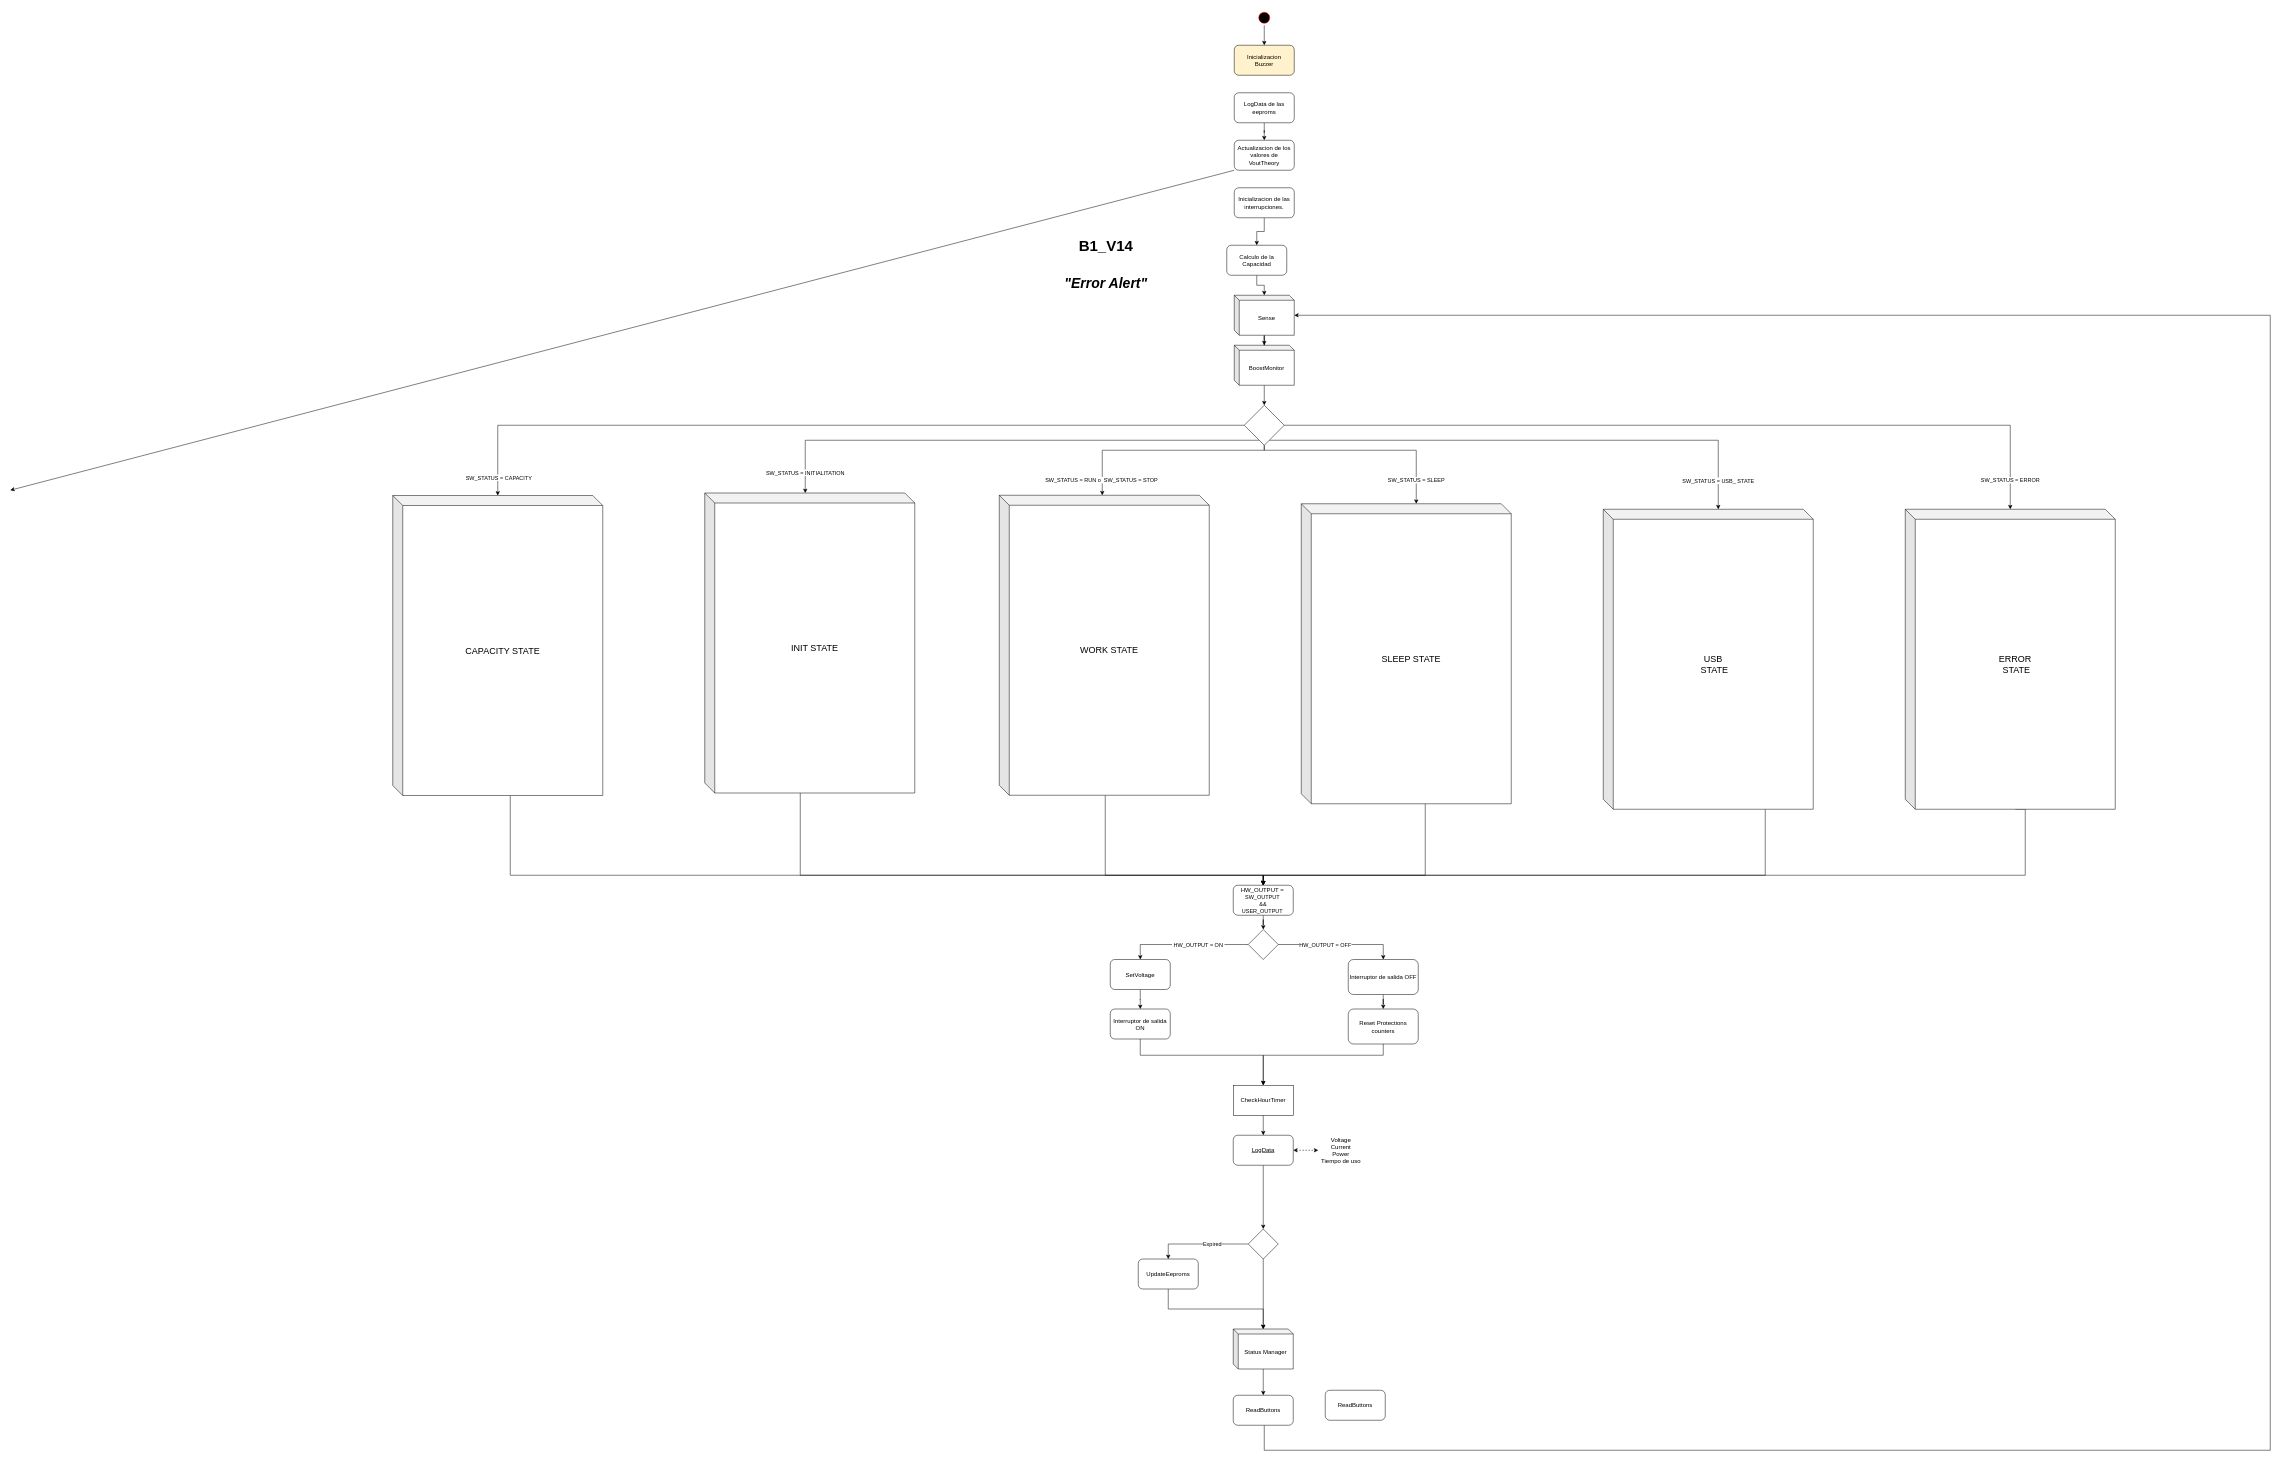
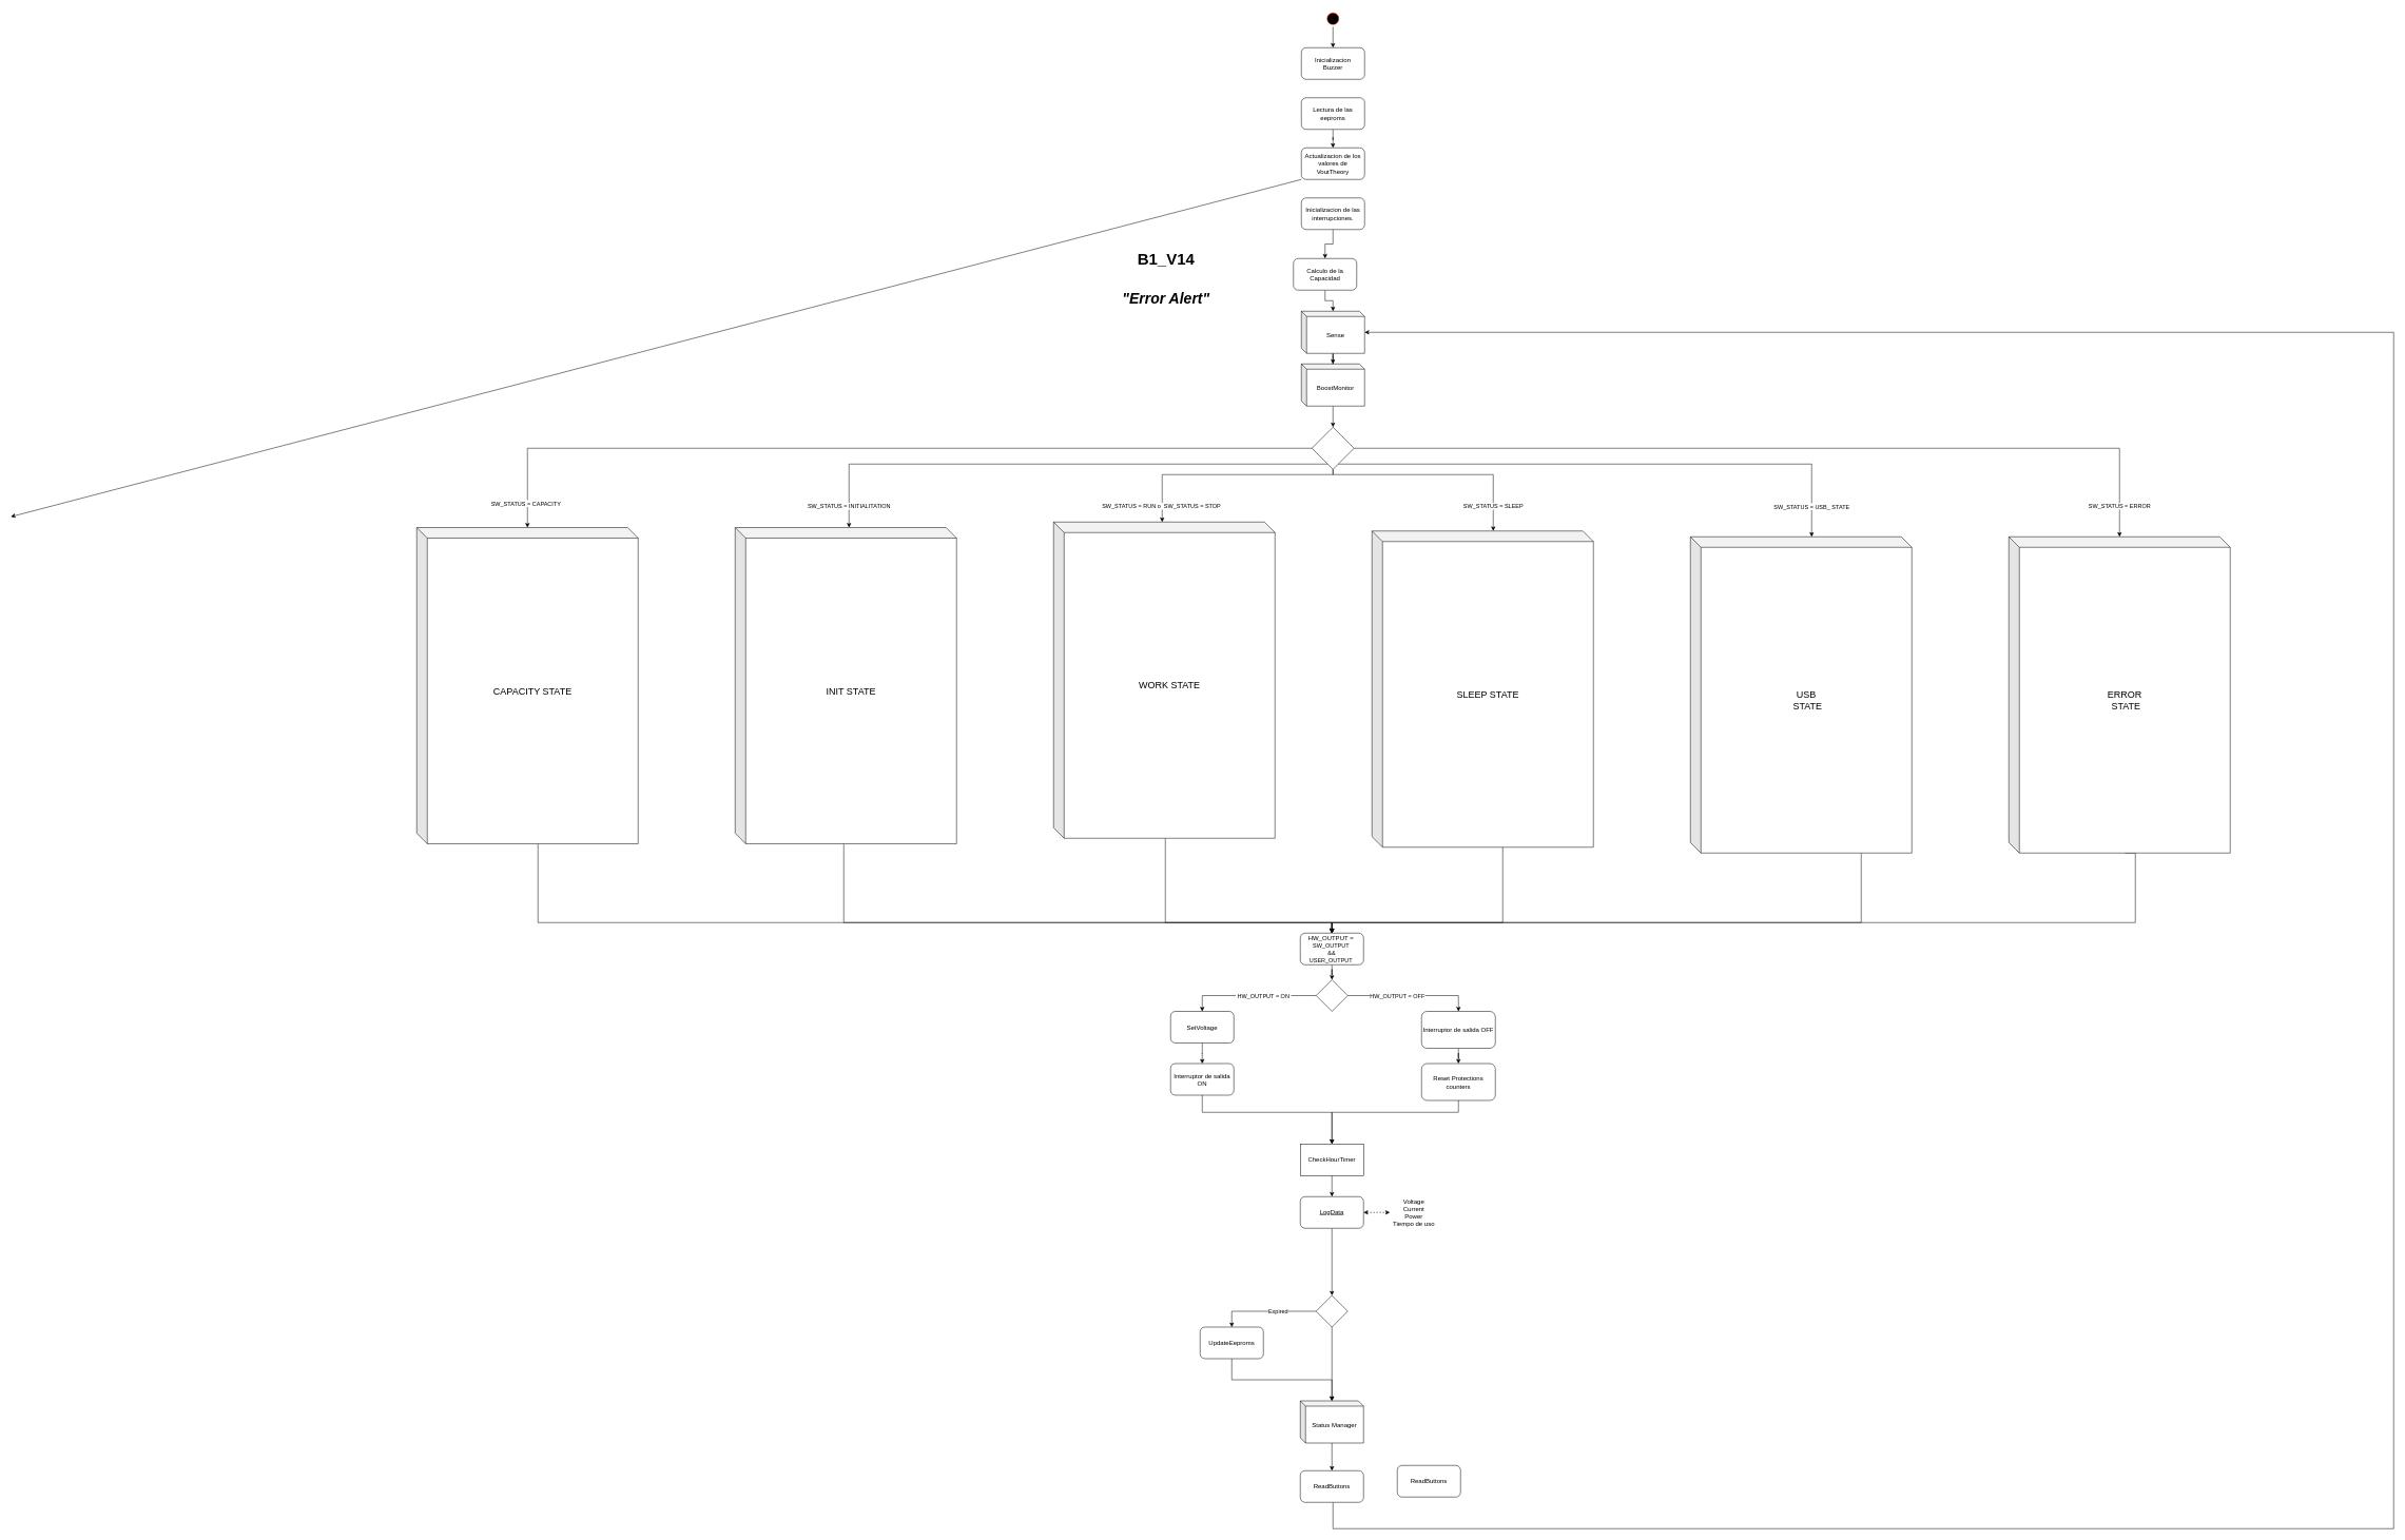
- <mxCell id="8" value="Inicializacion&lt;br&gt;Buzzer" style="rounded=1;whiteSpace=wrap;html=1;fillColor=#fff2cc;" parent="1" vertex="1"><mxGeometry x="2468" y="90" width="120" height="60" as="geometry" /></mxCell>
+ <mxCell id="8" value="Inicializacion&lt;br&gt;Buzzer" style="rounded=1;whiteSpace=wrap;html=1;" parent="1" vertex="1"><mxGeometry x="2468" y="90" width="120" height="60" as="geometry" /></mxCell>
- <mxCell id="58" value="LogData de las eeproms" style="rounded=1;whiteSpace=wrap;html=1;" parent="1" vertex="1"><mxGeometry x="2468" y="185" width="120" height="60" as="geometry" /></mxCell>
+ <mxCell id="58" value="Lectura de las eeproms" style="rounded=1;whiteSpace=wrap;html=1;" parent="1" vertex="1"><mxGeometry x="2468" y="185" width="120" height="60" as="geometry" /></mxCell>
- <mxCell id="65" value="INIT STATE" style="shape=cube;whiteSpace=wrap;html=1;boundedLbl=1;backgroundOutline=1;darkOpacity=0.05;darkOpacity2=0.1;fontSize=18;" parent="1" vertex="1"><mxGeometry x="1409" y="985.5" width="420" height="600" as="geometry" /></mxCell>
+ <mxCell id="65" value="INIT STATE" style="shape=cube;whiteSpace=wrap;html=1;boundedLbl=1;backgroundOutline=1;darkOpacity=0.05;darkOpacity2=0.1;fontSize=18;" parent="1" vertex="1"><mxGeometry x="1394" y="1000.5" width="420" height="600" as="geometry" /></mxCell>
- <mxCell id="63" value="CAPACITY STATE" style="shape=cube;whiteSpace=wrap;html=1;boundedLbl=1;backgroundOutline=1;darkOpacity=0.05;darkOpacity2=0.1;fontSize=18;" parent="1" vertex="1"><mxGeometry x="785" y="990.5" width="420" height="600" as="geometry" /></mxCell>
+ <mxCell id="63" value="CAPACITY STATE" style="shape=cube;whiteSpace=wrap;html=1;boundedLbl=1;backgroundOutline=1;darkOpacity=0.05;darkOpacity2=0.1;fontSize=18;" parent="1" vertex="1"><mxGeometry x="790" y="1000.5" width="420" height="600" as="geometry" /></mxCell>
